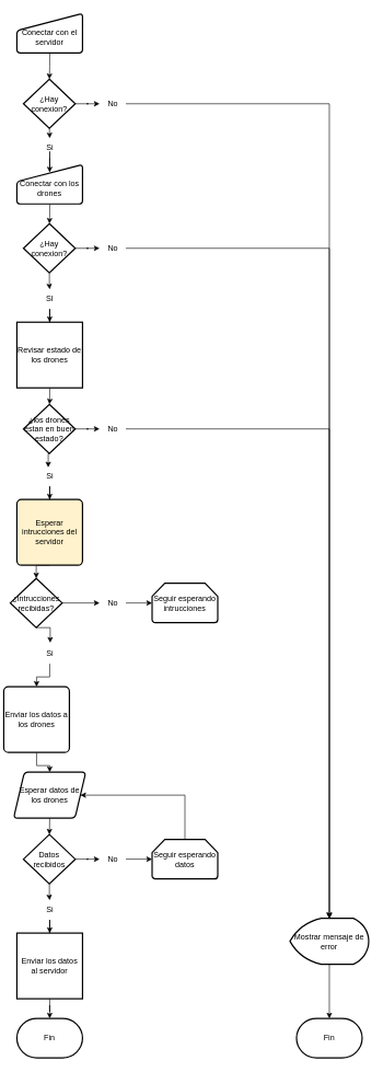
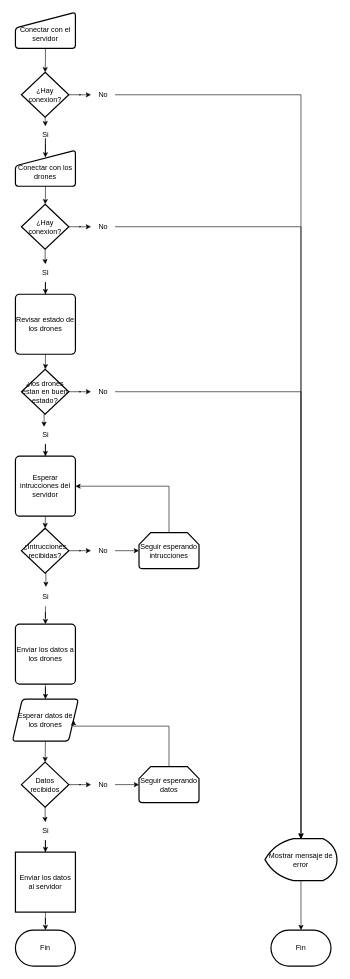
- <mxCell id="25" value="Revisar estado de los drones" style="whiteSpace=wrap;html=1;absoluteArcSize=1;arcSize=14;strokeWidth=2;rounded=0;" vertex="1" parent="1"><mxGeometry x="25" y="490" width="100" height="100" as="geometry" /></mxCell>
+ <mxCell id="25" value="Revisar estado de los drones" style="rounded=1;whiteSpace=wrap;html=1;absoluteArcSize=1;arcSize=14;strokeWidth=2;" vertex="1" parent="1"><mxGeometry x="25" y="490" width="100" height="100" as="geometry" /></mxCell>
- <mxCell id="23" value="Esperar intrucciones del servidor" style="rounded=1;whiteSpace=wrap;html=1;absoluteArcSize=1;arcSize=14;strokeWidth=2;fillColor=#fff2cc;" vertex="1" parent="1"><mxGeometry x="25" y="760" width="100" height="100" as="geometry" /></mxCell>
+ <mxCell id="23" value="Esperar intrucciones del servidor" style="rounded=1;whiteSpace=wrap;html=1;absoluteArcSize=1;arcSize=14;strokeWidth=2;" vertex="1" parent="1"><mxGeometry x="25" y="760" width="100" height="100" as="geometry" /></mxCell>
+ <mxCell id="39" value="" style="edgeStyle=orthogonalEdgeStyle;rounded=0;orthogonalLoop=1;jettySize=auto;html=1;entryX=1;entryY=0.5;entryDx=0;entryDy=0;" edge="1" parent="1" source="40" target="23"><mxGeometry relative="1" as="geometry"><Array as="points"><mxPoint x="281" y="810" /></Array></mxGeometry></mxCell>
- <mxCell id="14" value="¿Intrucciones recibidas?" style="strokeWidth=2;html=1;shape=mxgraph.flowchart.decision;whiteSpace=wrap;" vertex="1" parent="1"><mxGeometry x="15" y="880" width="79" height="75" as="geometry" /></mxCell>
+ <mxCell id="14" value="¿Intrucciones recibidas?" style="strokeWidth=2;html=1;shape=mxgraph.flowchart.decision;whiteSpace=wrap;" vertex="1" parent="1"><mxGeometry x="35" y="880" width="79" height="75" as="geometry" /></mxCell>
- <mxCell id="21" value="Enviar los datos a los drones" style="rounded=1;whiteSpace=wrap;html=1;absoluteArcSize=1;arcSize=14;strokeWidth=2;" vertex="1" parent="1"><mxGeometry x="5" y="1045" width="100" height="100" as="geometry" /></mxCell>
+ <mxCell id="21" value="Enviar los datos a los drones" style="rounded=1;whiteSpace=wrap;html=1;absoluteArcSize=1;arcSize=14;strokeWidth=2;" vertex="1" parent="1"><mxGeometry x="25" y="1040" width="100" height="100" as="geometry" /></mxCell>
- <mxCell id="19" value="Esperar datos de los drones" style="shape=parallelogram;html=1;strokeWidth=2;perimeter=parallelogramPerimeter;whiteSpace=wrap;rounded=1;arcSize=12;size=0.15;" vertex="1" parent="1"><mxGeometry x="20" y="1175" width="110" height="70" as="geometry" /></mxCell>
+ <mxCell id="19" value="Esperar datos de los drones" style="shape=parallelogram;html=1;strokeWidth=2;perimeter=parallelogramPerimeter;whiteSpace=wrap;rounded=1;arcSize=12;size=0.15;" vertex="1" parent="1"><mxGeometry x="20" y="1165" width="110" height="70" as="geometry" /></mxCell>
